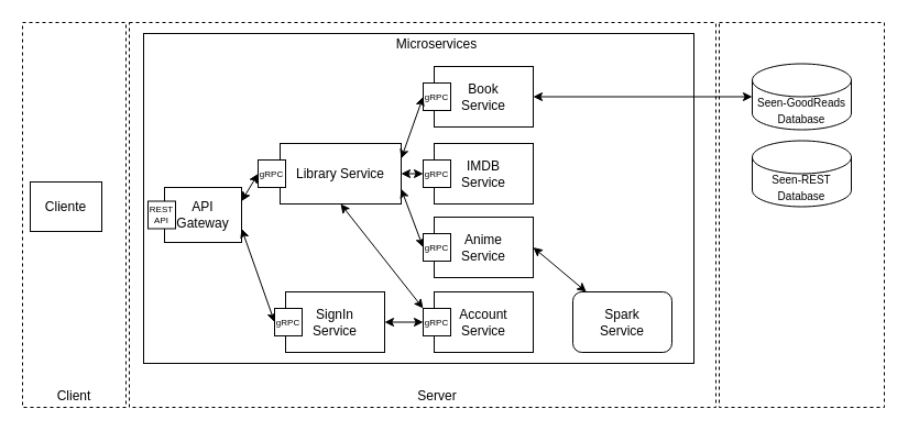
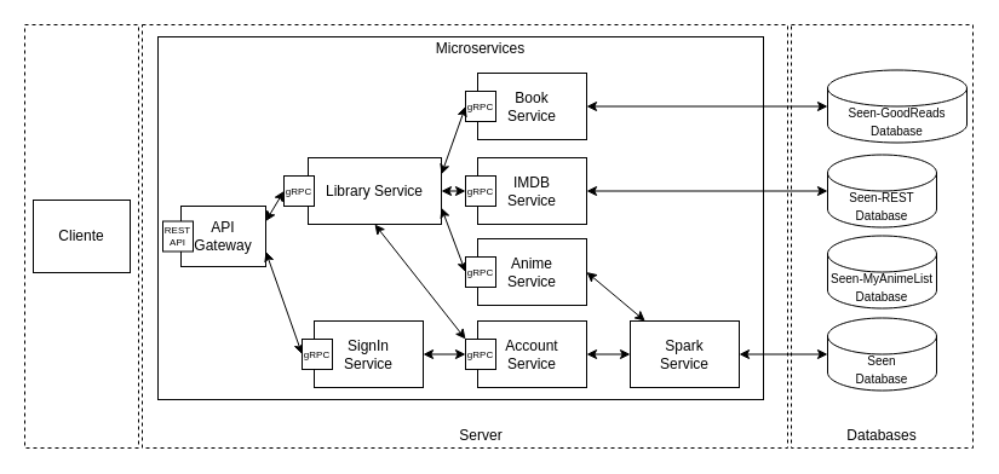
- <mxCell id="27" value="&lt;font style=&quot;font-size: 10px&quot;&gt;Seen-GoodReads Database&lt;/font&gt;" style="shape=cylinder3;whiteSpace=wrap;html=1;boundedLbl=1;backgroundOutline=1;size=15;" parent="1" vertex="1"><mxGeometry x="683" y="57.5" width="90" height="60" as="geometry" /></mxCell>
+ <mxCell id="27" value="&lt;font style=&quot;font-size: 10px&quot;&gt;Seen-GoodReads Database&lt;/font&gt;" style="shape=cylinder3;whiteSpace=wrap;html=1;boundedLbl=1;backgroundOutline=1;size=15;" parent="1" vertex="1"><mxGeometry x="683" y="57.5" width="115" height="60" as="geometry" /></mxCell>
+ <mxCell id="28" value="" style="endArrow=classic;startArrow=classic;html=1;entryX=0;entryY=0.5;entryDx=0;entryDy=0;entryPerimeter=0;exitX=1;exitY=0.5;exitDx=0;exitDy=0;" parent="1" source="21" target="26" edge="1"><mxGeometry width="50" height="50" relative="1" as="geometry"><mxPoint x="607" y="157.5" as="sourcePoint" /><mxPoint x="675" y="213.5" as="targetPoint" /></mxGeometry></mxCell>
- <mxCell id="6" value="Cliente" style="rounded=0;whiteSpace=wrap;html=1;" parent="1" vertex="1"><mxGeometry x="27" y="165" width="65" height="45" as="geometry" /></mxCell>
+ <mxCell id="6" value="Cliente" style="rounded=0;whiteSpace=wrap;html=1;" parent="1" vertex="1"><mxGeometry x="27" y="165" width="80" height="60" as="geometry" /></mxCell>
+ <mxCell id="8" value="&lt;div&gt;&lt;span style=&quot;font-size: 10px&quot;&gt;Seen-MyAnimeList Database&lt;/span&gt;&lt;/div&gt;" style="shape=cylinder3;whiteSpace=wrap;html=1;boundedLbl=1;backgroundOutline=1;size=15;align=center;" parent="1" vertex="1"><mxGeometry x="683" y="194.5" width="90" height="60" as="geometry" /></mxCell>
+ <mxCell id="13" style="edgeStyle=orthogonalEdgeStyle;rounded=0;orthogonalLoop=1;jettySize=auto;html=1;exitX=1;exitY=0.5;exitDx=0;exitDy=0;entryX=0;entryY=0.5;entryDx=0;entryDy=0;startArrow=classic;startFill=1;" edge="1" parent="1" source="14" target="41"><mxGeometry relative="1" as="geometry" /></mxCell>
- <mxCell id="41" value="Spark&lt;br&gt;Service" style="whiteSpace=wrap;html=1;fillColor=none;rounded=1;" vertex="1" parent="1"><mxGeometry x="520" y="265" width="90" height="55" as="geometry" /></mxCell>
+ <mxCell id="41" value="Spark&lt;br&gt;Service" style="rounded=0;whiteSpace=wrap;html=1;fillColor=none;" vertex="1" parent="1"><mxGeometry x="520" y="265" width="90" height="55" as="geometry" /></mxCell>
+ <mxCell id="16" value="" style="endArrow=classic;startArrow=classic;html=1;exitX=1;exitY=0.5;exitDx=0;exitDy=0;entryX=0;entryY=0.5;entryDx=0;entryDy=0;entryPerimeter=0;" parent="1" source="41" target="10" edge="1"><mxGeometry width="50" height="50" relative="1" as="geometry"><mxPoint x="607" y="292.5" as="sourcePoint" /><mxPoint x="625" y="245" as="targetPoint" /></mxGeometry></mxCell>
+ <mxCell id="10" value="&lt;font style=&quot;font-size: 10px&quot;&gt;Seen&lt;br&gt;Database&lt;/font&gt;" style="shape=cylinder3;whiteSpace=wrap;html=1;boundedLbl=1;backgroundOutline=1;size=15;" parent="1" vertex="1"><mxGeometry x="683" y="262.5" width="90" height="60" as="geometry" /></mxCell>
- <mxCell id="19" value="Client" style="text;html=1;strokeColor=none;fillColor=none;align=center;verticalAlign=middle;whiteSpace=wrap;rounded=0;" parent="1" vertex="1"><mxGeometry x="47" y="350" width="40" height="20" as="geometry" /></mxCell>
+ <mxCell id="9" value="Databases" style="text;html=1;strokeColor=none;fillColor=none;align=center;verticalAlign=middle;whiteSpace=wrap;rounded=0;dashed=1;" parent="1" vertex="1"><mxGeometry x="708" y="350" width="40" height="20" as="geometry" /></mxCell>
